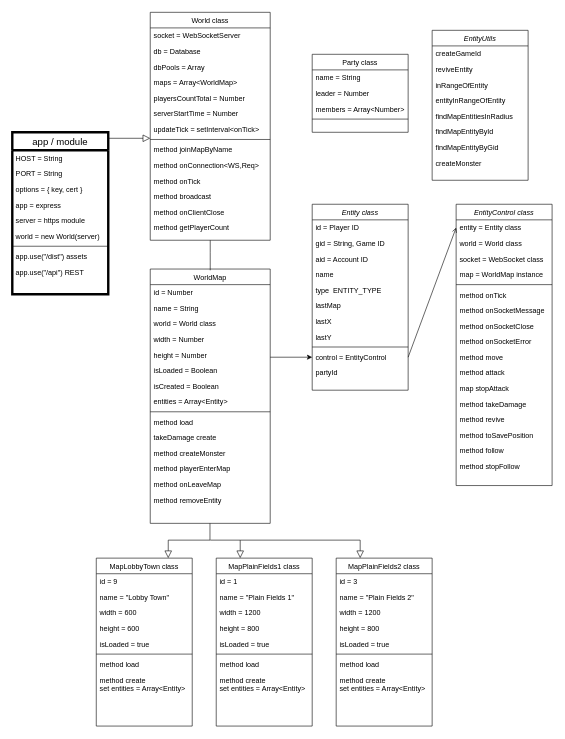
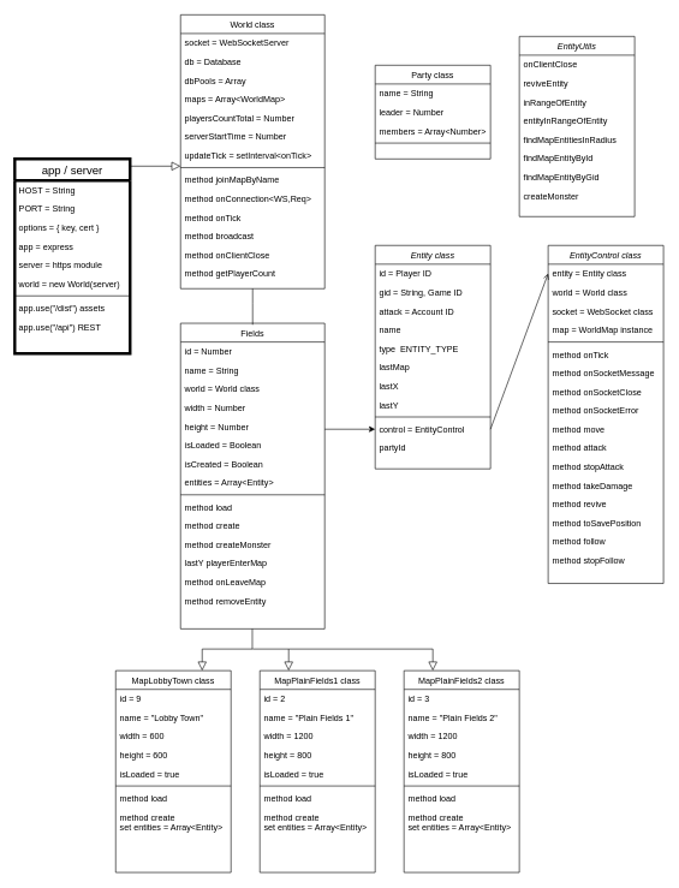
- <mxCell id="38" value="createGameId" style="text;align=left;verticalAlign=top;spacingLeft=4;spacingRight=4;overflow=hidden;rotatable=0;points=[[0,0.5],[1,0.5]];portConstraint=eastwest;rounded=0;shadow=0;html=0;" parent="37" vertex="1"><mxGeometry y="26" width="160" height="26" as="geometry" /></mxCell>
+ <mxCell id="38" value="onClientClose" style="text;align=left;verticalAlign=top;spacingLeft=4;spacingRight=4;overflow=hidden;rotatable=0;points=[[0,0.5],[1,0.5]];portConstraint=eastwest;rounded=0;shadow=0;html=0;" parent="37" vertex="1"><mxGeometry y="26" width="160" height="26" as="geometry" /></mxCell>
- <mxCell id="98" value="app / module" style="swimlane;fontStyle=0;align=center;verticalAlign=top;childLayout=stackLayout;horizontal=1;startSize=30;horizontalStack=0;resizeParent=1;resizeLast=0;collapsible=1;marginBottom=0;rounded=0;shadow=0;strokeWidth=4;fontSize=16;" parent="1" vertex="1"><mxGeometry x="20" y="220" width="160" height="270" as="geometry"><mxRectangle x="550" y="140" width="160" height="26" as="alternateBounds" /></mxGeometry></mxCell>
+ <mxCell id="98" value="app / server" style="swimlane;fontStyle=0;align=center;verticalAlign=top;childLayout=stackLayout;horizontal=1;startSize=30;horizontalStack=0;resizeParent=1;resizeLast=0;collapsible=1;marginBottom=0;rounded=0;shadow=0;strokeWidth=4;fontSize=16;" parent="1" vertex="1"><mxGeometry x="20" y="220" width="160" height="270" as="geometry"><mxRectangle x="550" y="140" width="160" height="26" as="alternateBounds" /></mxGeometry></mxCell>
- <mxCell id="5" value="aid = Account ID" style="text;align=left;verticalAlign=top;spacingLeft=4;spacingRight=4;overflow=hidden;rotatable=0;points=[[0,0.5],[1,0.5]];portConstraint=eastwest;rounded=0;shadow=0;html=0;" parent="2" vertex="1"><mxGeometry y="78" width="160" height="26" as="geometry" /></mxCell>
+ <mxCell id="5" value="attack = Account ID" style="text;align=left;verticalAlign=top;spacingLeft=4;spacingRight=4;overflow=hidden;rotatable=0;points=[[0,0.5],[1,0.5]];portConstraint=eastwest;rounded=0;shadow=0;html=0;" parent="2" vertex="1"><mxGeometry y="78" width="160" height="26" as="geometry" /></mxCell>
- <mxCell id="46" value="WorldMap" style="swimlane;fontStyle=0;align=center;verticalAlign=top;childLayout=stackLayout;horizontal=1;startSize=26;horizontalStack=0;resizeParent=1;resizeLast=0;collapsible=1;marginBottom=0;rounded=0;shadow=0;strokeWidth=1;" parent="1" vertex="1"><mxGeometry x="250" y="448" width="200" height="424" as="geometry"><mxRectangle x="550" y="140" width="160" height="26" as="alternateBounds" /></mxGeometry></mxCell>
+ <mxCell id="46" value="Fields" style="swimlane;fontStyle=0;align=center;verticalAlign=top;childLayout=stackLayout;horizontal=1;startSize=26;horizontalStack=0;resizeParent=1;resizeLast=0;collapsible=1;marginBottom=0;rounded=0;shadow=0;strokeWidth=1;" parent="1" vertex="1"><mxGeometry x="250" y="448" width="200" height="424" as="geometry"><mxRectangle x="550" y="140" width="160" height="26" as="alternateBounds" /></mxGeometry></mxCell>
- <mxCell id="31" value="map stopAttack" style="text;align=left;verticalAlign=top;spacingLeft=4;spacingRight=4;overflow=hidden;rotatable=0;points=[[0,0.5],[1,0.5]];portConstraint=eastwest;rounded=0;shadow=0;html=0;" parent="19" vertex="1"><mxGeometry y="294" width="160" height="26" as="geometry" /></mxCell>
+ <mxCell id="31" value="method stopAttack" style="text;align=left;verticalAlign=top;spacingLeft=4;spacingRight=4;overflow=hidden;rotatable=0;points=[[0,0.5],[1,0.5]];portConstraint=eastwest;rounded=0;shadow=0;html=0;" parent="19" vertex="1"><mxGeometry y="294" width="160" height="26" as="geometry" /></mxCell>
- <mxCell id="57" value="takeDamage create" style="text;align=left;verticalAlign=top;spacingLeft=4;spacingRight=4;overflow=hidden;rotatable=0;points=[[0,0.5],[1,0.5]];portConstraint=eastwest;" parent="46" vertex="1"><mxGeometry y="268" width="200" height="26" as="geometry" /></mxCell>
+ <mxCell id="57" value="method create" style="text;align=left;verticalAlign=top;spacingLeft=4;spacingRight=4;overflow=hidden;rotatable=0;points=[[0,0.5],[1,0.5]];portConstraint=eastwest;" parent="46" vertex="1"><mxGeometry y="268" width="200" height="26" as="geometry" /></mxCell>
- <mxCell id="59" value="method playerEnterMap" style="text;align=left;verticalAlign=top;spacingLeft=4;spacingRight=4;overflow=hidden;rotatable=0;points=[[0,0.5],[1,0.5]];portConstraint=eastwest;" parent="46" vertex="1"><mxGeometry y="320" width="200" height="26" as="geometry" /></mxCell>
+ <mxCell id="59" value="lastY playerEnterMap" style="text;align=left;verticalAlign=top;spacingLeft=4;spacingRight=4;overflow=hidden;rotatable=0;points=[[0,0.5],[1,0.5]];portConstraint=eastwest;" parent="46" vertex="1"><mxGeometry y="320" width="200" height="26" as="geometry" /></mxCell>
- <mxCell id="74" value="id = 1" style="text;align=left;verticalAlign=top;spacingLeft=4;spacingRight=4;overflow=hidden;rotatable=0;points=[[0,0.5],[1,0.5]];portConstraint=eastwest;" parent="73" vertex="1"><mxGeometry y="26" width="160" height="26" as="geometry" /></mxCell>
+ <mxCell id="74" value="id = 2" style="text;align=left;verticalAlign=top;spacingLeft=4;spacingRight=4;overflow=hidden;rotatable=0;points=[[0,0.5],[1,0.5]];portConstraint=eastwest;" parent="73" vertex="1"><mxGeometry y="26" width="160" height="26" as="geometry" /></mxCell>
